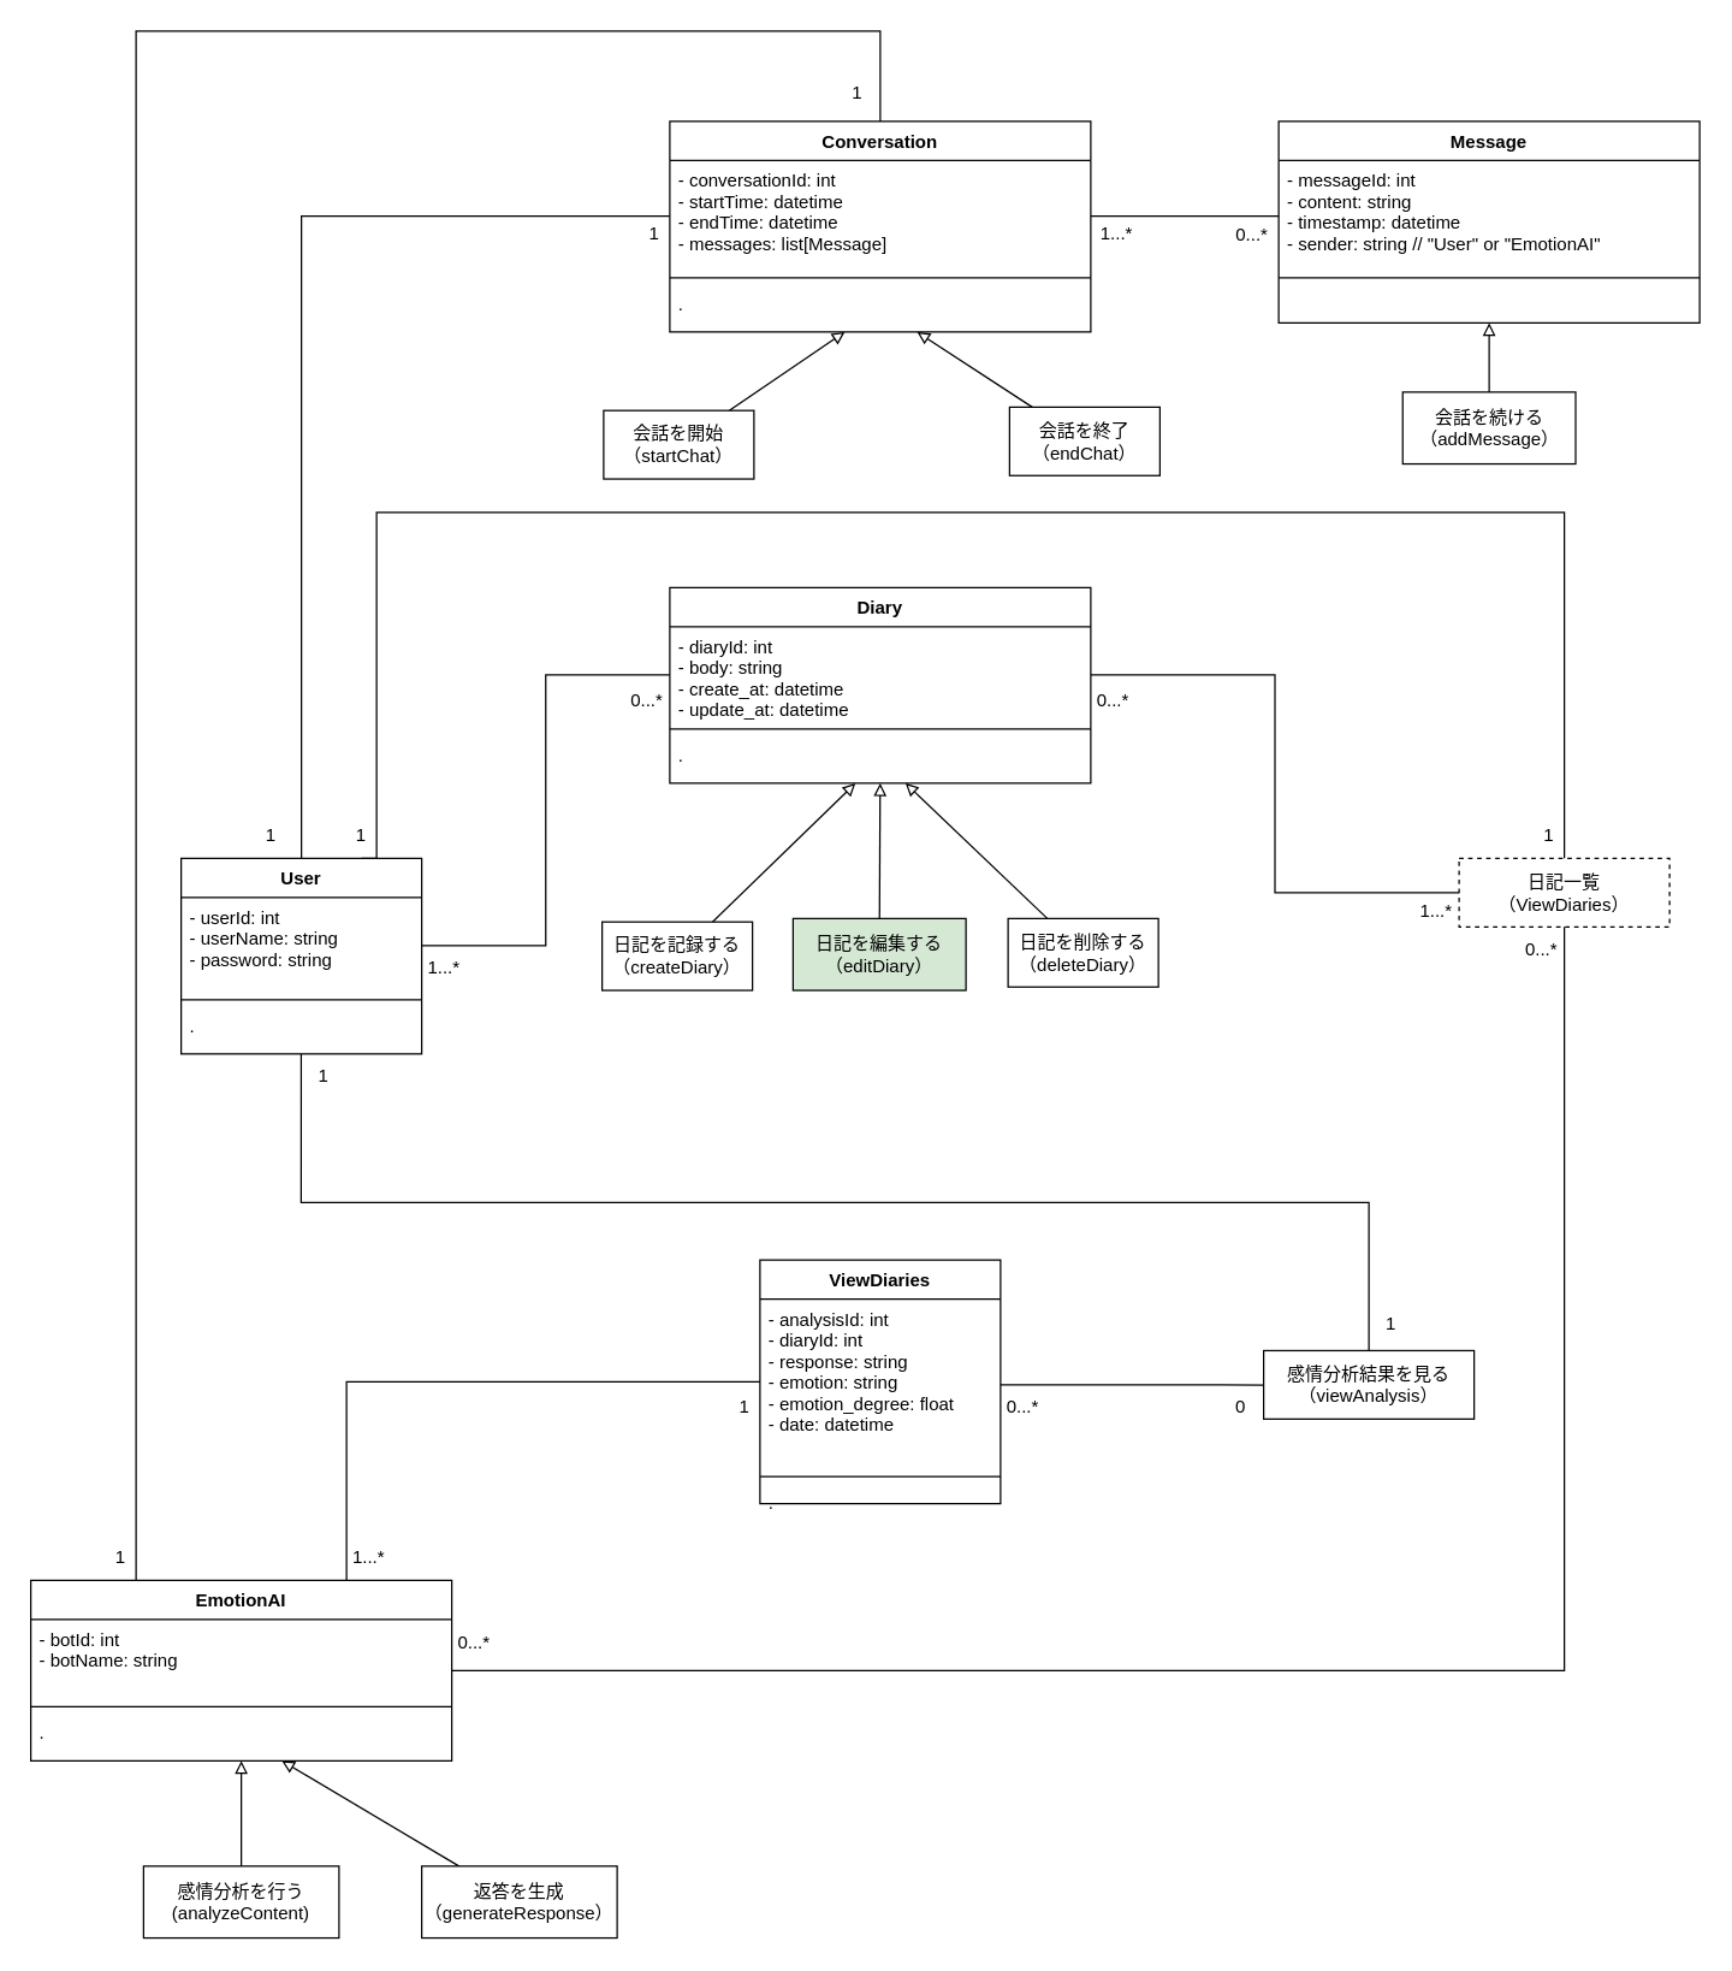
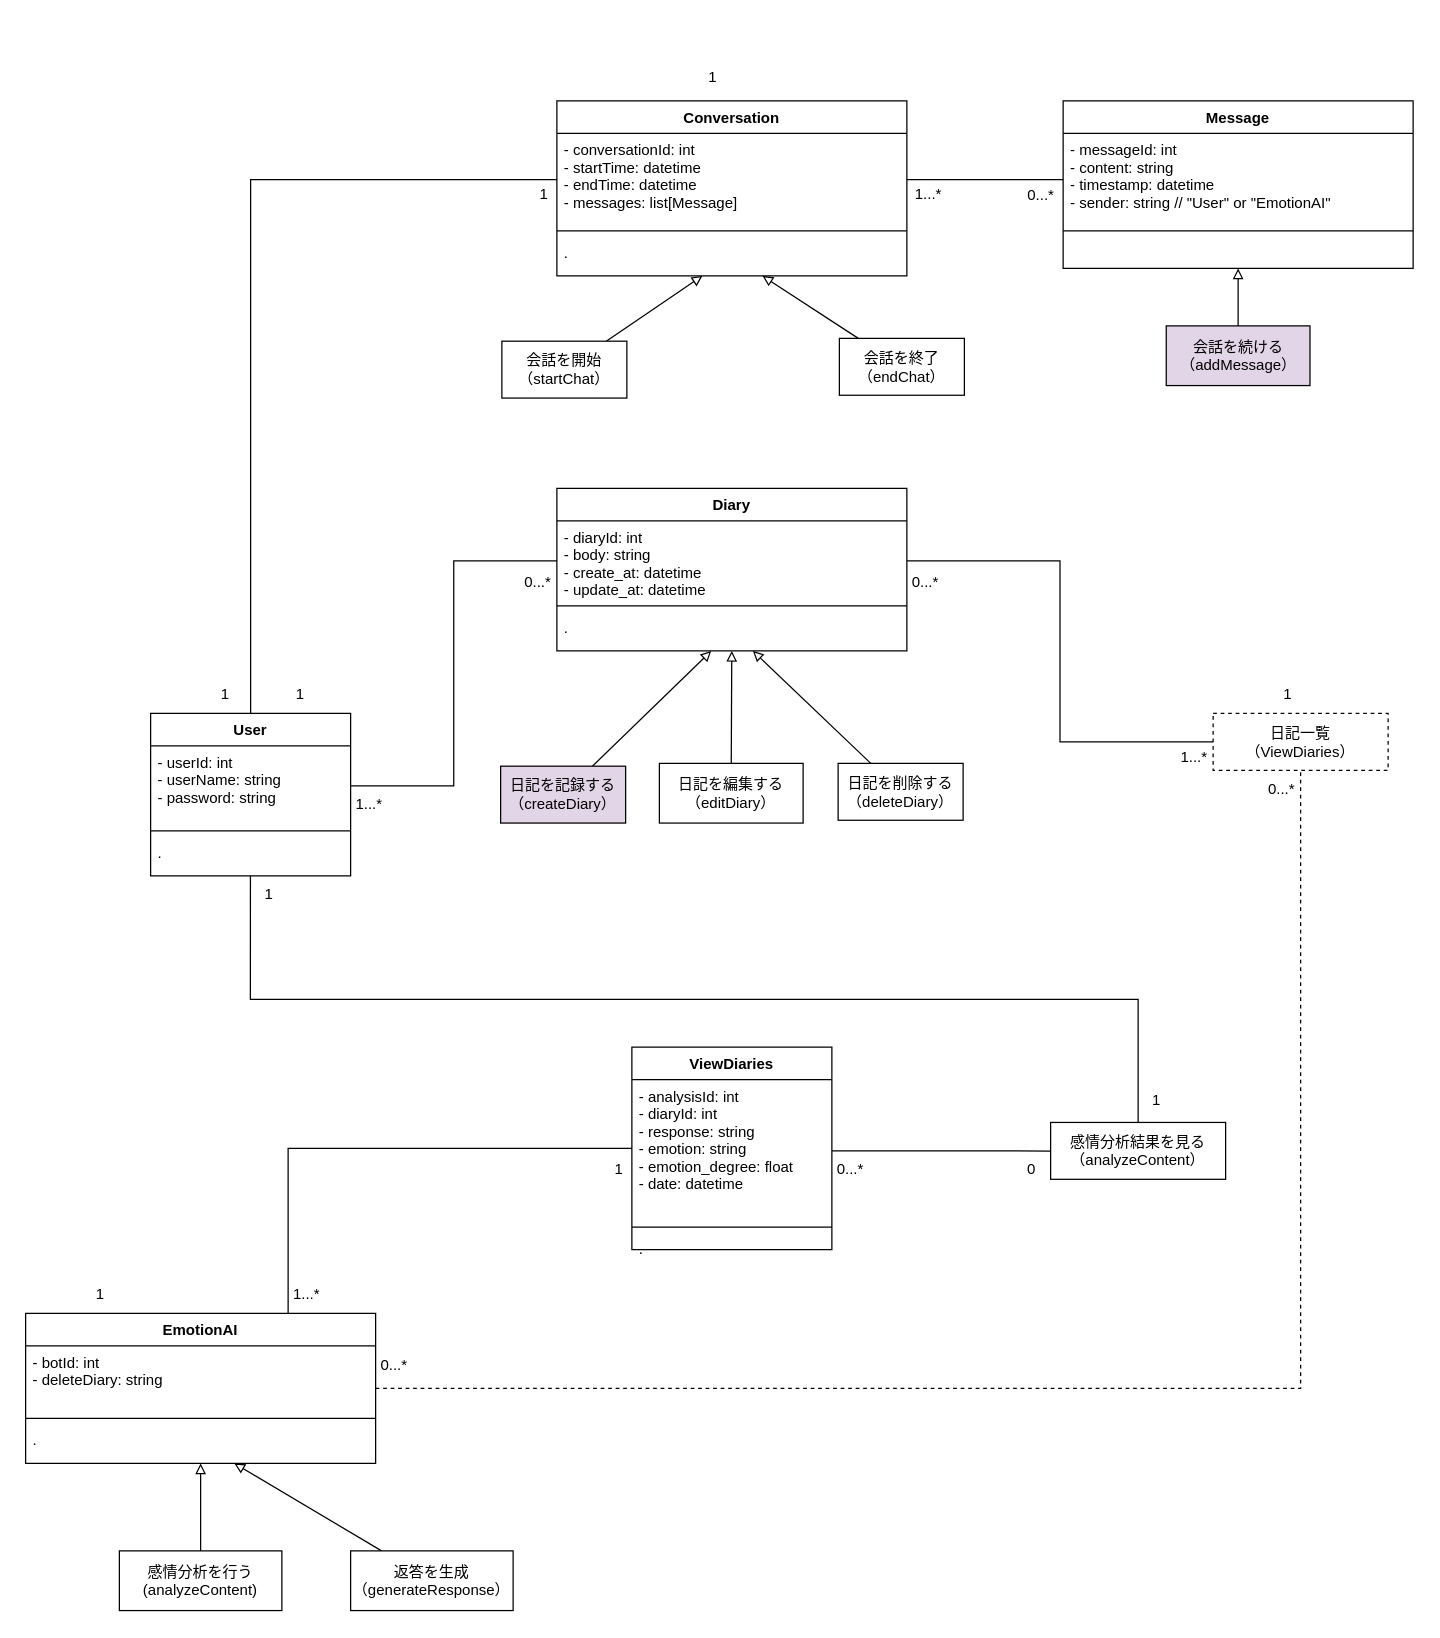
- <mxCell id="68" style="edgeStyle=orthogonalEdgeStyle;rounded=0;html=1;exitX=0.25;exitY=0;exitDx=0;exitDy=0;entryX=0.5;entryY=0;entryDx=0;entryDy=0;endArrow=none;endFill=0;" parent="1" source="25" target="19" edge="1"><mxGeometry relative="1" as="geometry"><Array as="points"><mxPoint x="90" y="20" /><mxPoint x="585" y="20" /></Array></mxGeometry></mxCell>
- <mxCell id="69" value="会話を続ける&lt;br&gt;（addMessage）" style="rounded=0;whiteSpace=wrap;html=1;" parent="1" vertex="1"><mxGeometry x="932.5" y="260" width="115" height="47.75" as="geometry" /></mxCell>
+ <mxCell id="69" value="会話を続ける&lt;br&gt;（addMessage）" style="rounded=0;whiteSpace=wrap;html=1;fillColor=#e1d5e7;" parent="1" vertex="1"><mxGeometry x="932.5" y="260" width="115" height="47.75" as="geometry" /></mxCell>
- <mxCell id="2" style="edgeStyle=orthogonalEdgeStyle;rounded=0;html=1;exitX=0.75;exitY=0;exitDx=0;exitDy=0;entryX=0.5;entryY=0;entryDx=0;entryDy=0;endArrow=none;endFill=0;" parent="1" source="4" target="8" edge="1"><mxGeometry relative="1" as="geometry"><Array as="points"><mxPoint x="250" y="570" /><mxPoint x="250" y="340" /><mxPoint x="1040" y="340" /></Array></mxGeometry></mxCell>
- <mxCell id="37" value="日記を編集する&lt;br&gt;（editDiary）" style="rounded=0;whiteSpace=wrap;html=1;fillColor=#d5e8d4;" parent="1" vertex="1"><mxGeometry x="527" y="610" width="115" height="47.75" as="geometry" /></mxCell>
+ <mxCell id="37" value="日記を編集する&lt;br&gt;（editDiary）" style="rounded=0;whiteSpace=wrap;html=1;" parent="1" vertex="1"><mxGeometry x="527" y="610" width="115" height="47.75" as="geometry" /></mxCell>
- <mxCell id="33" value="日記を記録する&lt;br&gt;（createDiary）" style="rounded=0;whiteSpace=wrap;html=1;" parent="1" vertex="1"><mxGeometry x="400" y="612.25" width="100" height="45.5" as="geometry" /></mxCell>
+ <mxCell id="33" value="日記を記録する&lt;br&gt;（createDiary）" style="rounded=0;whiteSpace=wrap;html=1;fillColor=#e1d5e7;" parent="1" vertex="1"><mxGeometry x="400" y="612.25" width="100" height="45.5" as="geometry" /></mxCell>
- <mxCell id="30" value="感情分析結果を見る&lt;br&gt;（viewAnalysis）" style="rounded=0;whiteSpace=wrap;html=1;" parent="1" vertex="1"><mxGeometry x="840" y="897.25" width="140" height="45.5" as="geometry" /></mxCell>
+ <mxCell id="30" value="感情分析結果を見る&lt;br&gt;（analyzeContent）" style="rounded=0;whiteSpace=wrap;html=1;" parent="1" vertex="1"><mxGeometry x="840" y="897.25" width="140" height="45.5" as="geometry" /></mxCell>
- <mxCell id="26" value="- botId: int&#10;- botName: string" style="text;strokeColor=none;fillColor=none;align=left;verticalAlign=top;spacingLeft=4;spacingRight=4;overflow=hidden;rotatable=0;points=[[0,0.5],[1,0.5]];portConstraint=eastwest;labelBackgroundColor=none;labelBorderColor=none;fontColor=default;html=0;" parent="25" vertex="1"><mxGeometry y="26" width="280" height="54" as="geometry" /></mxCell>
+ <mxCell id="26" value="- botId: int&#10;- deleteDiary: string" style="text;strokeColor=none;fillColor=none;align=left;verticalAlign=top;spacingLeft=4;spacingRight=4;overflow=hidden;rotatable=0;points=[[0,0.5],[1,0.5]];portConstraint=eastwest;labelBackgroundColor=none;labelBorderColor=none;fontColor=default;html=0;" parent="25" vertex="1"><mxGeometry y="26" width="280" height="54" as="geometry" /></mxCell>
- <mxCell id="23" style="edgeStyle=orthogonalEdgeStyle;rounded=0;html=1;exitX=1;exitY=0.5;exitDx=0;exitDy=0;entryX=0.5;entryY=1;entryDx=0;entryDy=0;endArrow=none;endFill=0;" parent="1" source="25" target="8" edge="1"><mxGeometry relative="1" as="geometry" /></mxCell>
+ <mxCell id="23" style="edgeStyle=orthogonalEdgeStyle;rounded=0;html=1;exitX=1;exitY=0.5;exitDx=0;exitDy=0;entryX=0.5;entryY=1;entryDx=0;entryDy=0;endArrow=none;endFill=0;dashed=1;" parent="1" source="25" target="8" edge="1"><mxGeometry relative="1" as="geometry" /></mxCell>
